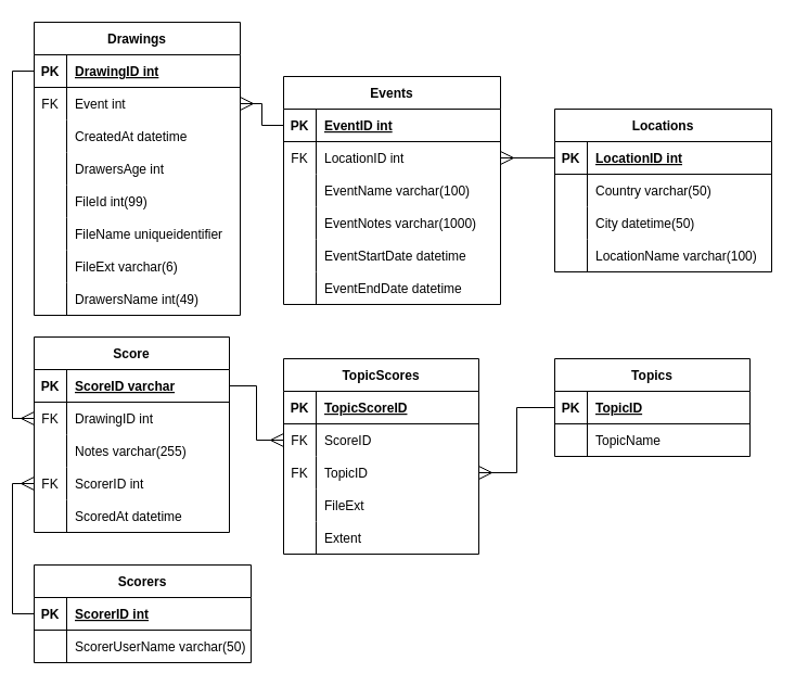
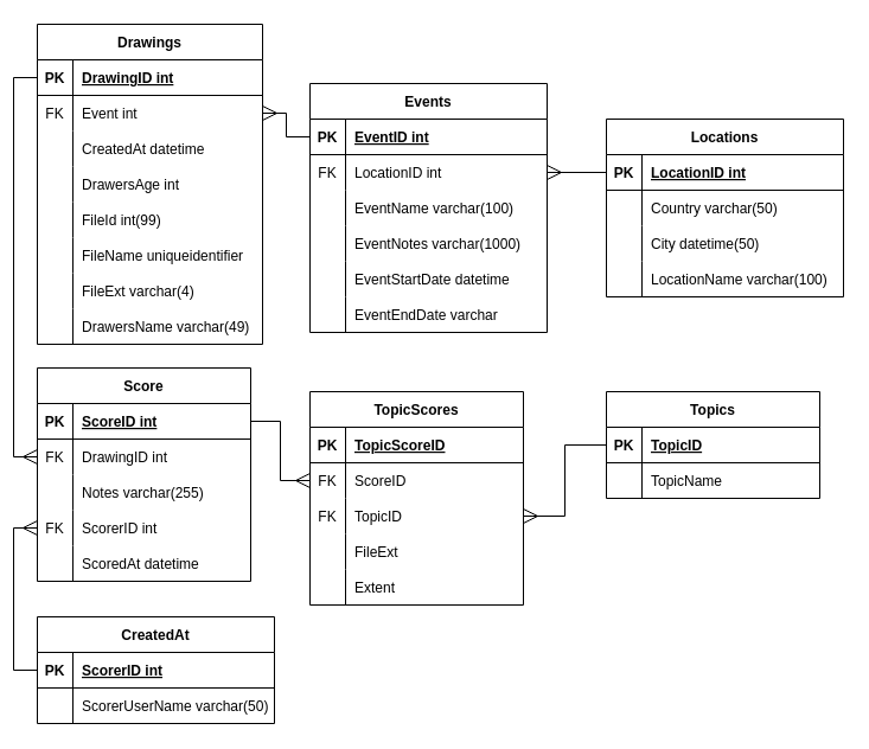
- <mxCell id="23" value="FileExt varchar(6)" style="shape=partialRectangle;connectable=0;fillColor=none;top=0;left=0;bottom=0;right=0;align=left;spacingLeft=6;overflow=hidden;" parent="21" vertex="1"><mxGeometry x="30" width="160" height="30" as="geometry"><mxRectangle width="150" height="30" as="alternateBounds" /></mxGeometry></mxCell>
+ <mxCell id="23" value="FileExt varchar(4)" style="shape=partialRectangle;connectable=0;fillColor=none;top=0;left=0;bottom=0;right=0;align=left;spacingLeft=6;overflow=hidden;" parent="21" vertex="1"><mxGeometry x="30" width="160" height="30" as="geometry"><mxRectangle width="150" height="30" as="alternateBounds" /></mxGeometry></mxCell>
- <mxCell id="69" value="EventEndDate datetime" style="shape=partialRectangle;connectable=0;fillColor=none;top=0;left=0;bottom=0;right=0;align=left;spacingLeft=6;overflow=hidden;" parent="67" vertex="1"><mxGeometry x="30" width="170" height="30" as="geometry"><mxRectangle width="170" height="30" as="alternateBounds" /></mxGeometry></mxCell>
+ <mxCell id="69" value="EventEndDate varchar" style="shape=partialRectangle;connectable=0;fillColor=none;top=0;left=0;bottom=0;right=0;align=left;spacingLeft=6;overflow=hidden;" parent="67" vertex="1"><mxGeometry x="30" width="170" height="30" as="geometry"><mxRectangle width="170" height="30" as="alternateBounds" /></mxGeometry></mxCell>
- <mxCell id="26" value="DrawersName int(49)" style="shape=partialRectangle;connectable=0;fillColor=none;top=0;left=0;bottom=0;right=0;align=left;spacingLeft=6;overflow=hidden;" parent="24" vertex="1"><mxGeometry x="30" width="160" height="30" as="geometry"><mxRectangle width="150" height="30" as="alternateBounds" /></mxGeometry></mxCell>
+ <mxCell id="26" value="DrawersName varchar(49)" style="shape=partialRectangle;connectable=0;fillColor=none;top=0;left=0;bottom=0;right=0;align=left;spacingLeft=6;overflow=hidden;" parent="24" vertex="1"><mxGeometry x="30" width="160" height="30" as="geometry"><mxRectangle width="150" height="30" as="alternateBounds" /></mxGeometry></mxCell>
- <mxCell id="37" value="ScoreID varchar" style="shape=partialRectangle;connectable=0;fillColor=none;top=0;left=0;bottom=0;right=0;align=left;spacingLeft=6;fontStyle=5;overflow=hidden;" parent="35" vertex="1"><mxGeometry x="30" width="150" height="30" as="geometry"><mxRectangle width="150" height="30" as="alternateBounds" /></mxGeometry></mxCell>
+ <mxCell id="37" value="ScoreID int" style="shape=partialRectangle;connectable=0;fillColor=none;top=0;left=0;bottom=0;right=0;align=left;spacingLeft=6;fontStyle=5;overflow=hidden;" parent="35" vertex="1"><mxGeometry x="30" width="150" height="30" as="geometry"><mxRectangle width="150" height="30" as="alternateBounds" /></mxGeometry></mxCell>
- <mxCell id="27" value="Scorers" style="shape=table;startSize=30;container=1;collapsible=1;childLayout=tableLayout;fixedRows=1;rowLines=0;fontStyle=1;align=center;resizeLast=1;" parent="1" vertex="1"><mxGeometry x="20" y="520" width="200" height="90" as="geometry" /></mxCell>
+ <mxCell id="27" value="CreatedAt" style="shape=table;startSize=30;container=1;collapsible=1;childLayout=tableLayout;fixedRows=1;rowLines=0;fontStyle=1;align=center;resizeLast=1;" parent="1" vertex="1"><mxGeometry x="20" y="520" width="200" height="90" as="geometry" /></mxCell>
